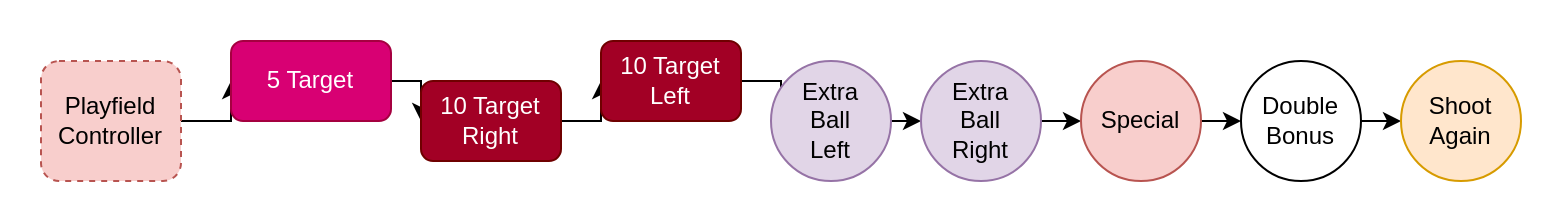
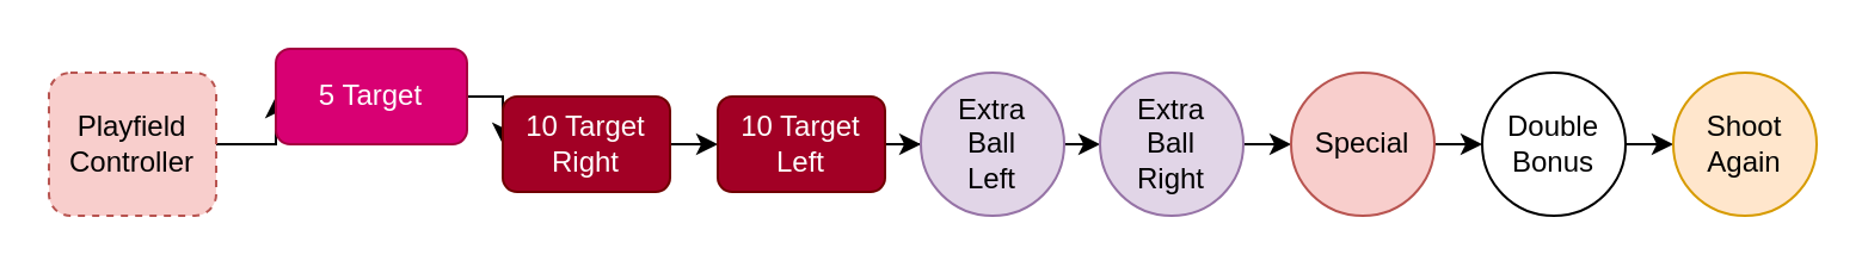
- <mxCell id="9" value="10 Target Left" style="rounded=1;whiteSpace=wrap;html=1;fillColor=#a20025;fontColor=#ffffff;strokeColor=#6F0000;" vertex="1" parent="1"><mxGeometry x="300" y="20" width="70" height="40" as="geometry" /></mxCell>
+ <mxCell id="9" value="10 Target Left" style="rounded=1;whiteSpace=wrap;html=1;fillColor=#a20025;fontColor=#ffffff;strokeColor=#6F0000;" vertex="1" parent="1"><mxGeometry x="300" y="40" width="70" height="40" as="geometry" /></mxCell>
